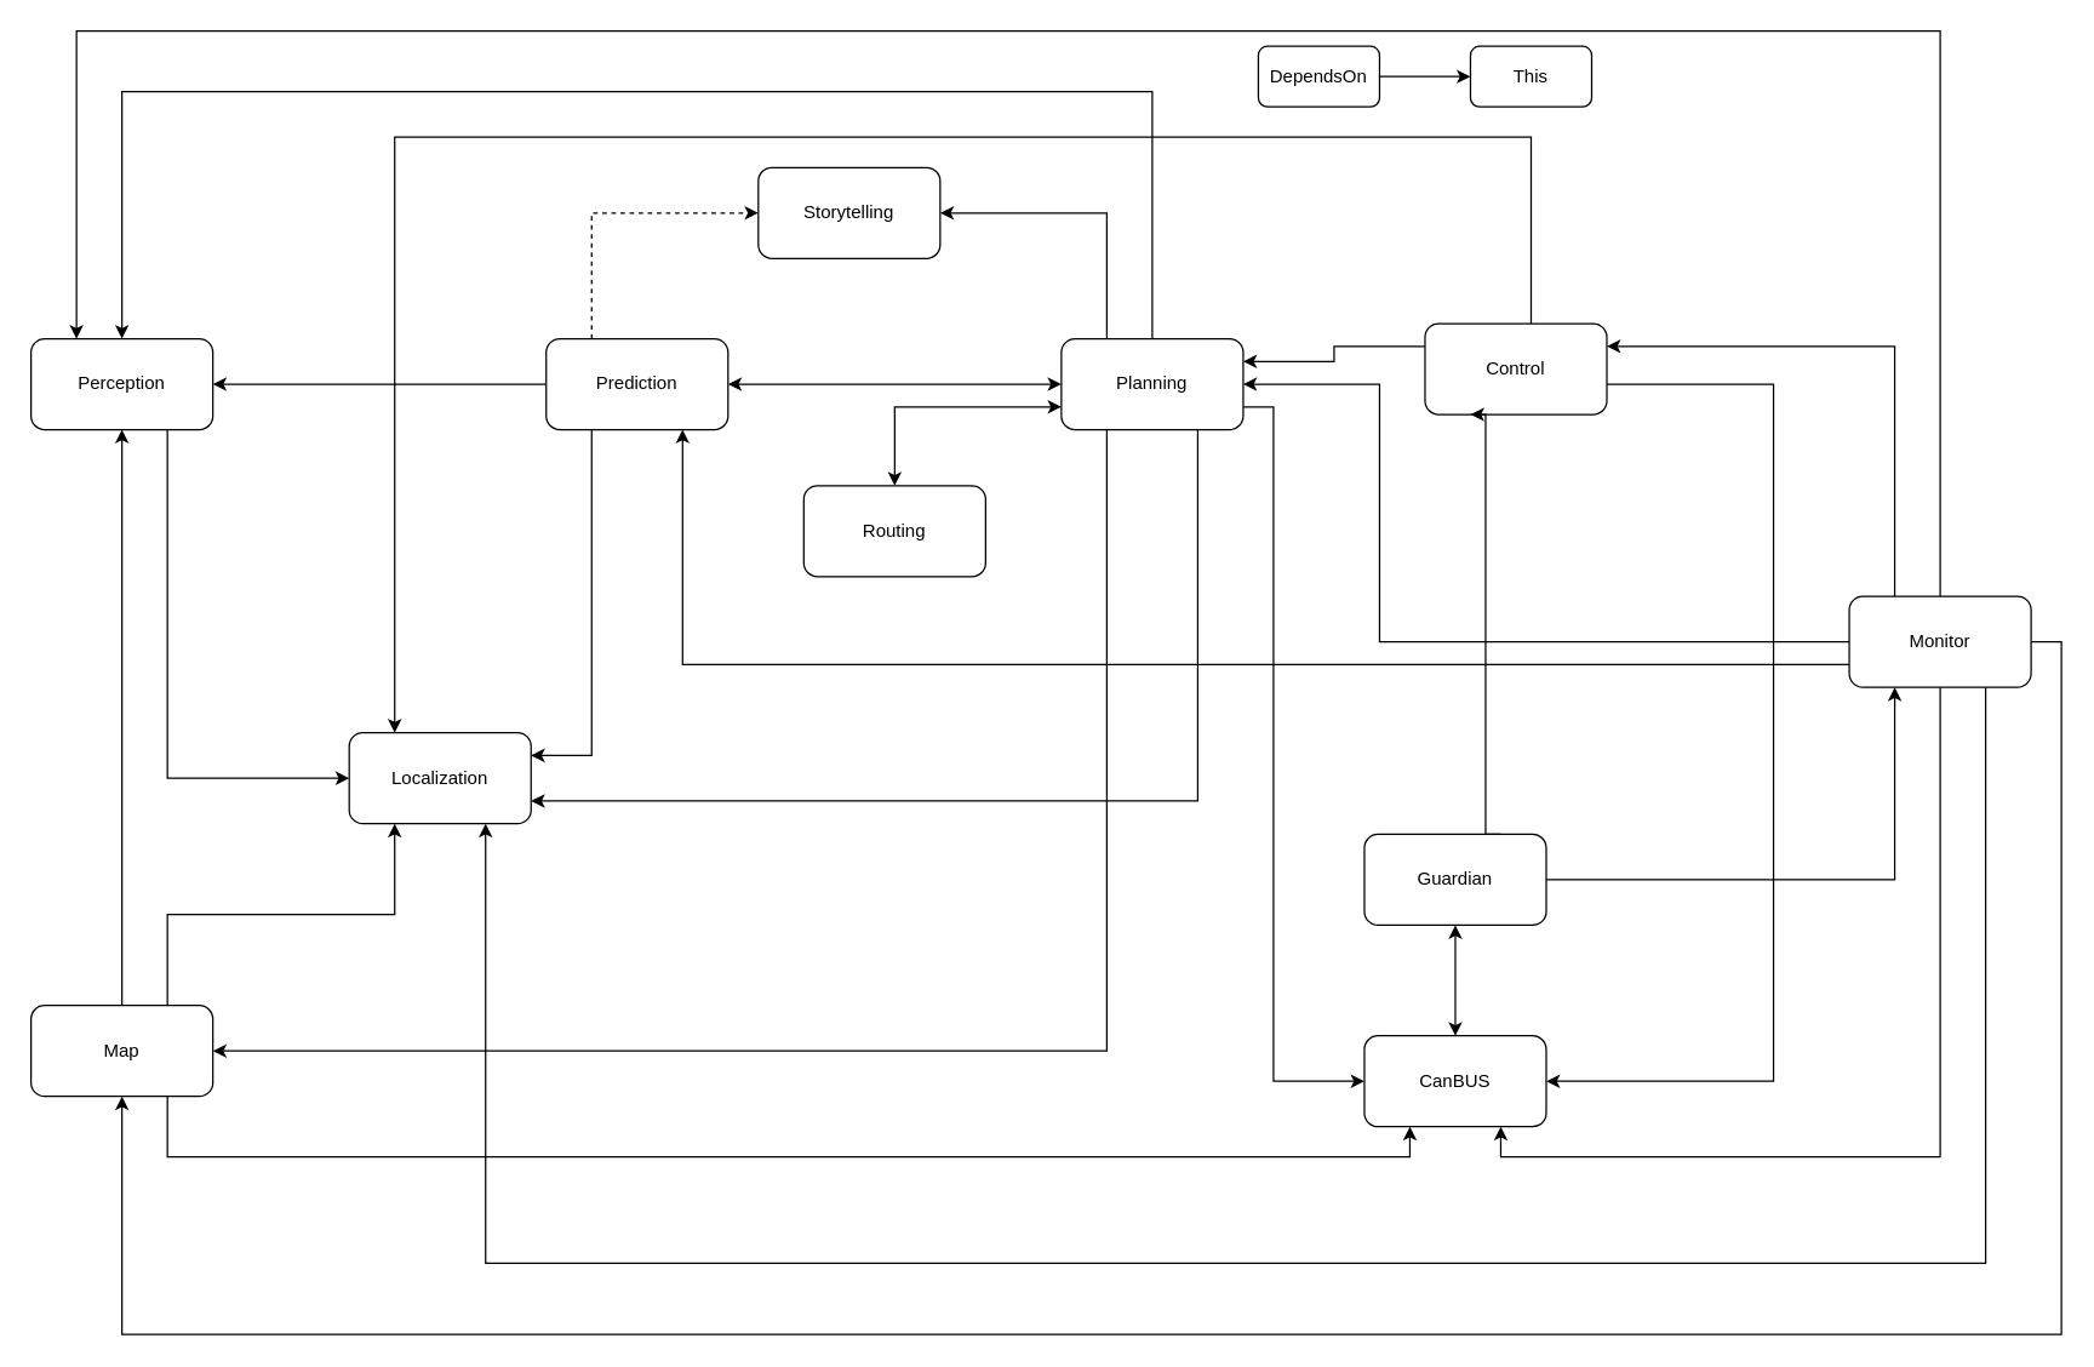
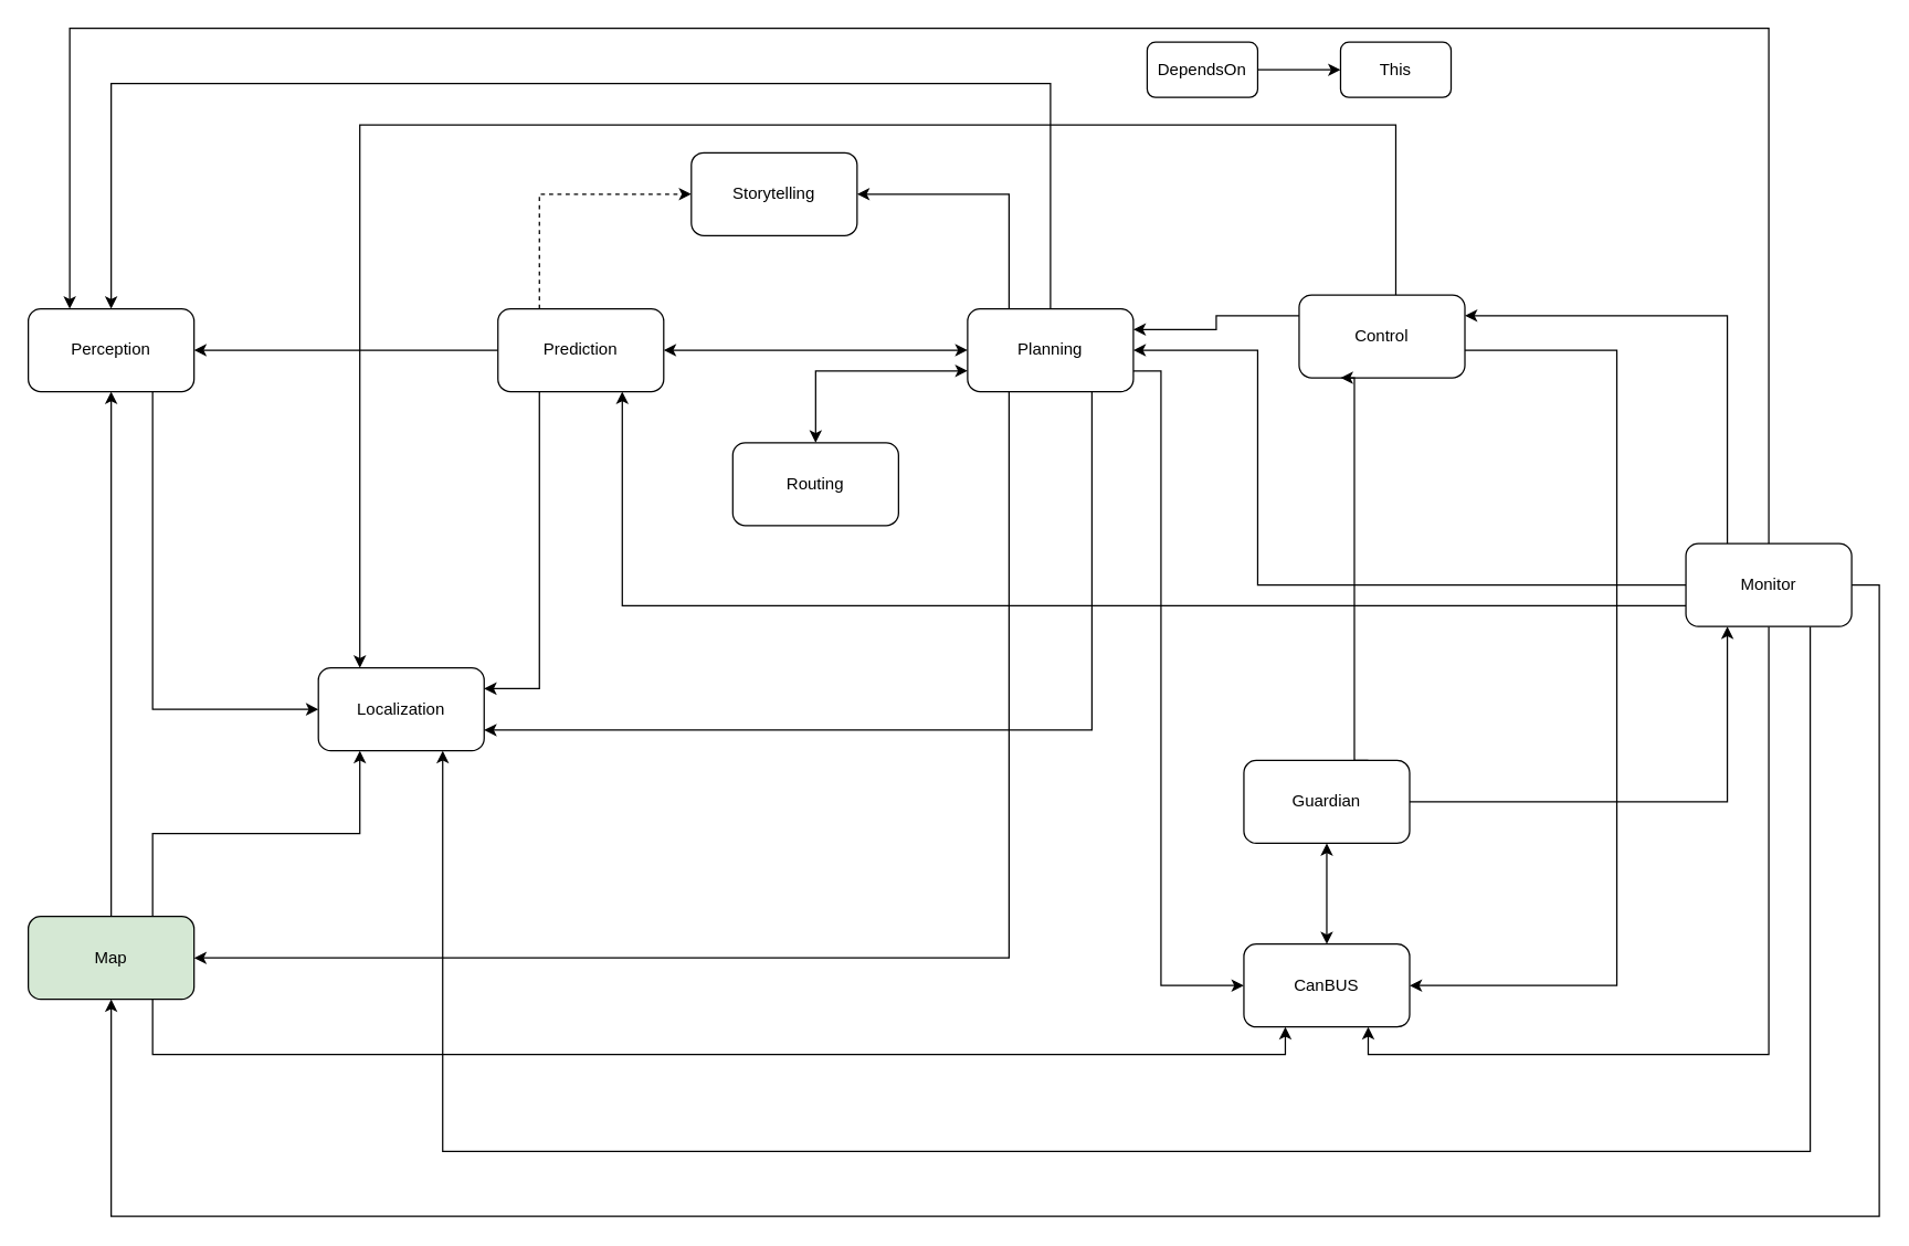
- <mxCell id="23" value="Map" style="rounded=1;whiteSpace=wrap;html=1;" vertex="1" parent="1"><mxGeometry x="20" y="663" width="120" height="60" as="geometry" /></mxCell>
+ <mxCell id="23" value="Map" style="rounded=1;whiteSpace=wrap;html=1;fillColor=#d5e8d4;" vertex="1" parent="1"><mxGeometry x="20" y="663" width="120" height="60" as="geometry" /></mxCell>
